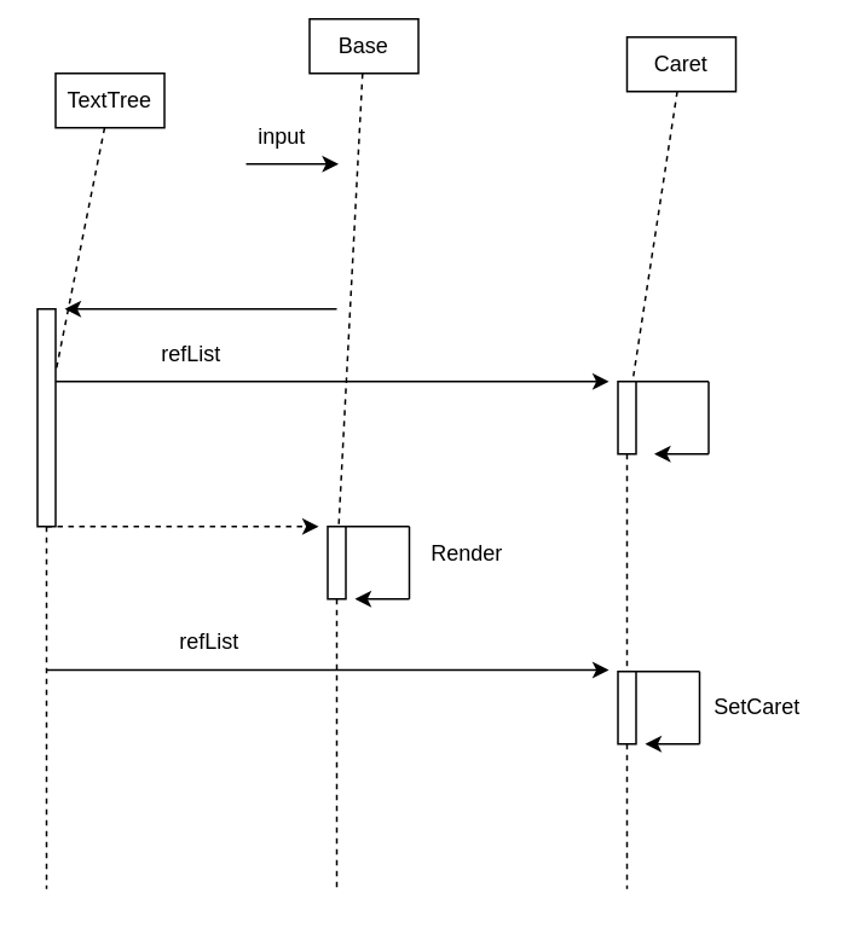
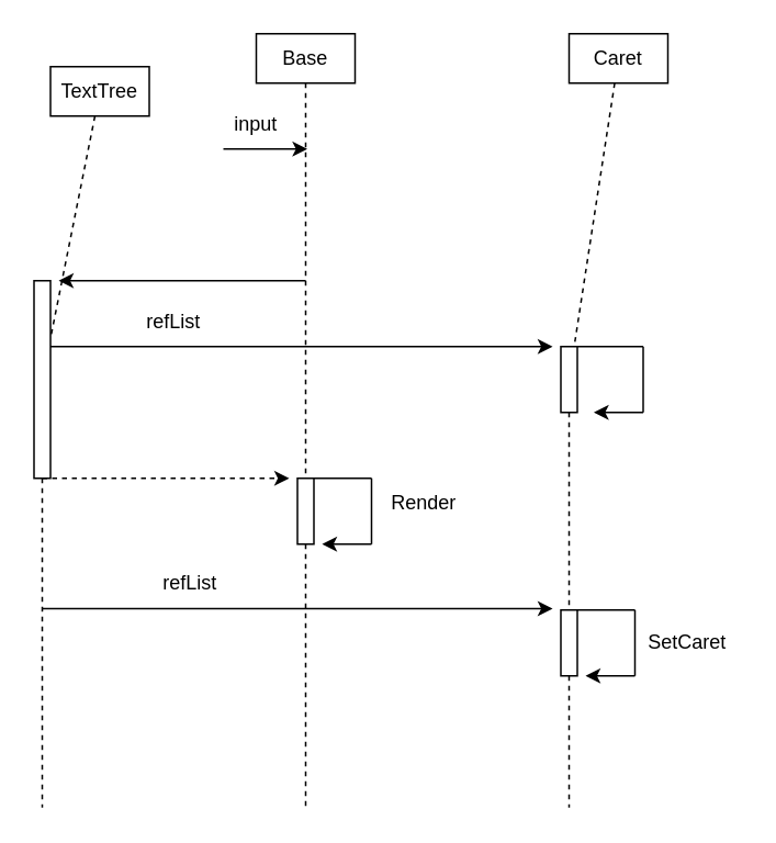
- <mxCell id="3" value="Base" style="text;html=1;strokeColor=default;fillColor=none;align=center;verticalAlign=middle;whiteSpace=wrap;rounded=0;" parent="1" vertex="1"><mxGeometry x="170" y="10" width="60" height="30" as="geometry" /></mxCell>
+ <mxCell id="3" value="Base" style="text;html=1;strokeColor=default;fillColor=none;align=center;verticalAlign=middle;whiteSpace=wrap;rounded=0;" parent="1" vertex="1"><mxGeometry x="155" y="20" width="60" height="30" as="geometry" /></mxCell>
